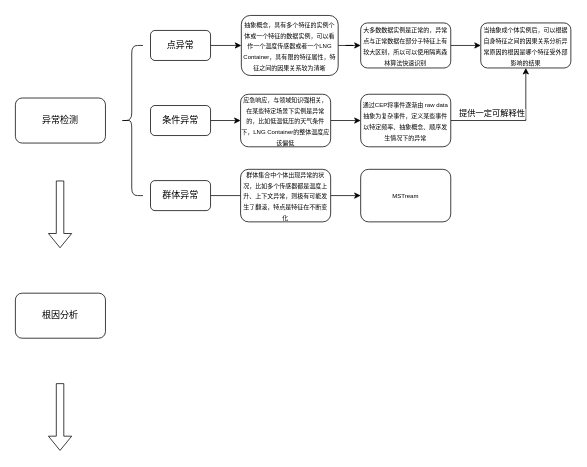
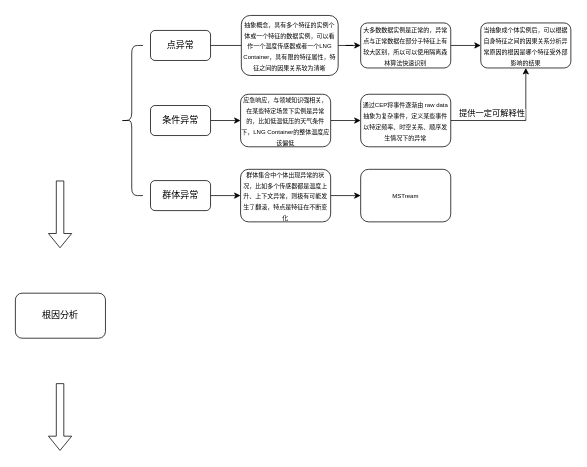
- <mxCell id="7" value="" style="edgeStyle=orthogonalEdgeStyle;rounded=0;orthogonalLoop=1;jettySize=auto;html=1;" parent="1" source="8" target="14" edge="1"><mxGeometry relative="1" as="geometry" /></mxCell>
+ <mxCell id="7" value="" style="edgeStyle=orthogonalEdgeStyle;rounded=0;orthogonalLoop=1;jettySize=auto;html=1;endArrow=none;" parent="1" source="8" target="14" edge="1"><mxGeometry relative="1" as="geometry" /></mxCell>
- <mxCell id="2" value="异常检测" style="rounded=1;whiteSpace=wrap;html=1;" parent="1" vertex="1"><mxGeometry x="20" y="130" width="120" height="60" as="geometry" /></mxCell>
- <mxCell id="22" value="&lt;span style=&quot;font-size: 8px;&quot;&gt;通过CEP将事件逐渐由 raw data抽象为复杂事件，定义某些事件以特定频率、抽象概念、顺序发生情况下的异常&lt;/span&gt;" style="whiteSpace=wrap;html=1;rounded=1;" parent="1" vertex="1"><mxGeometry x="480" y="125" width="120" height="70" as="geometry" /></mxCell>
+ <mxCell id="22" value="&lt;span style=&quot;font-size: 8px;&quot;&gt;通过CEP将事件逐渐由 raw data抽象为复杂事件，定义某些事件以特定频率、时空关系、顺序发生情况下的异常&lt;/span&gt;" style="whiteSpace=wrap;html=1;rounded=1;" parent="1" vertex="1"><mxGeometry x="480" y="125" width="120" height="70" as="geometry" /></mxCell>
- <mxCell id="11" style="edgeStyle=orthogonalEdgeStyle;rounded=0;orthogonalLoop=1;jettySize=auto;html=1;entryX=0;entryY=0.5;entryDx=0;entryDy=0;endArrow=none;" parent="1" source="12" target="24" edge="1"><mxGeometry relative="1" as="geometry" /></mxCell>
+ <mxCell id="11" style="edgeStyle=orthogonalEdgeStyle;rounded=0;orthogonalLoop=1;jettySize=auto;html=1;entryX=0;entryY=0.5;entryDx=0;entryDy=0;" parent="1" source="12" target="24" edge="1"><mxGeometry relative="1" as="geometry" /></mxCell>
